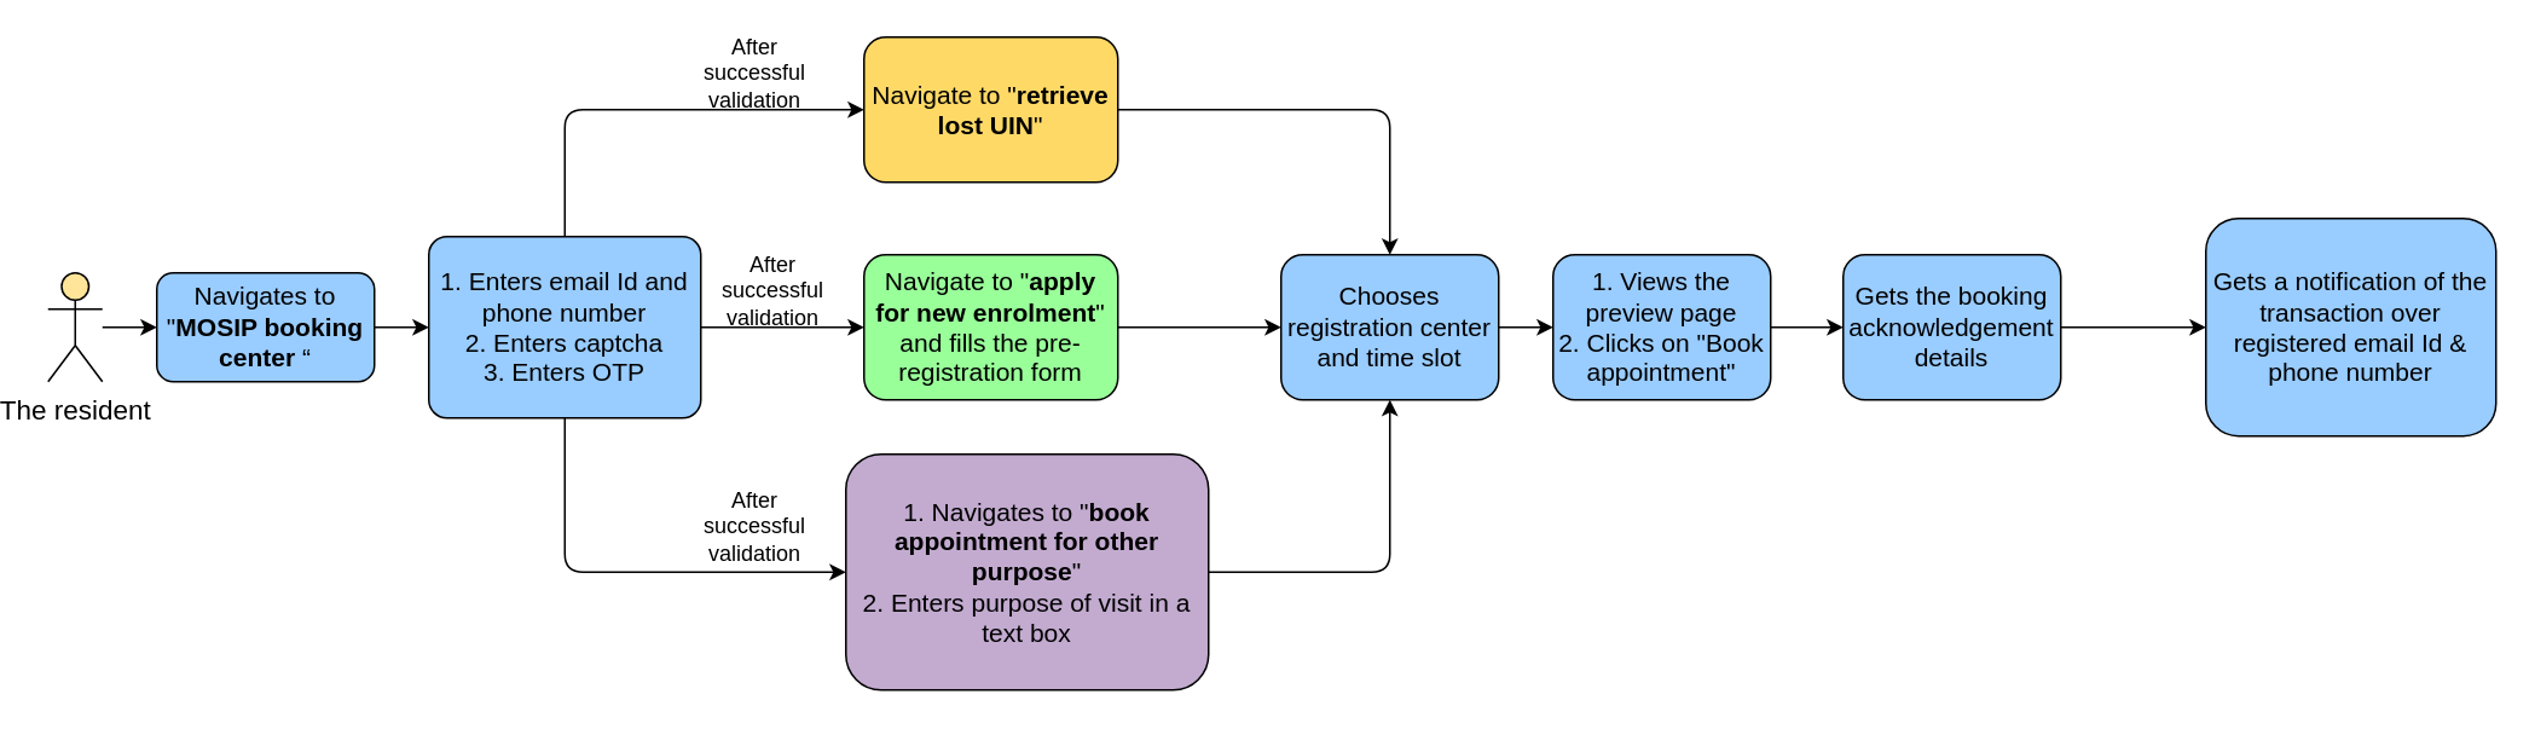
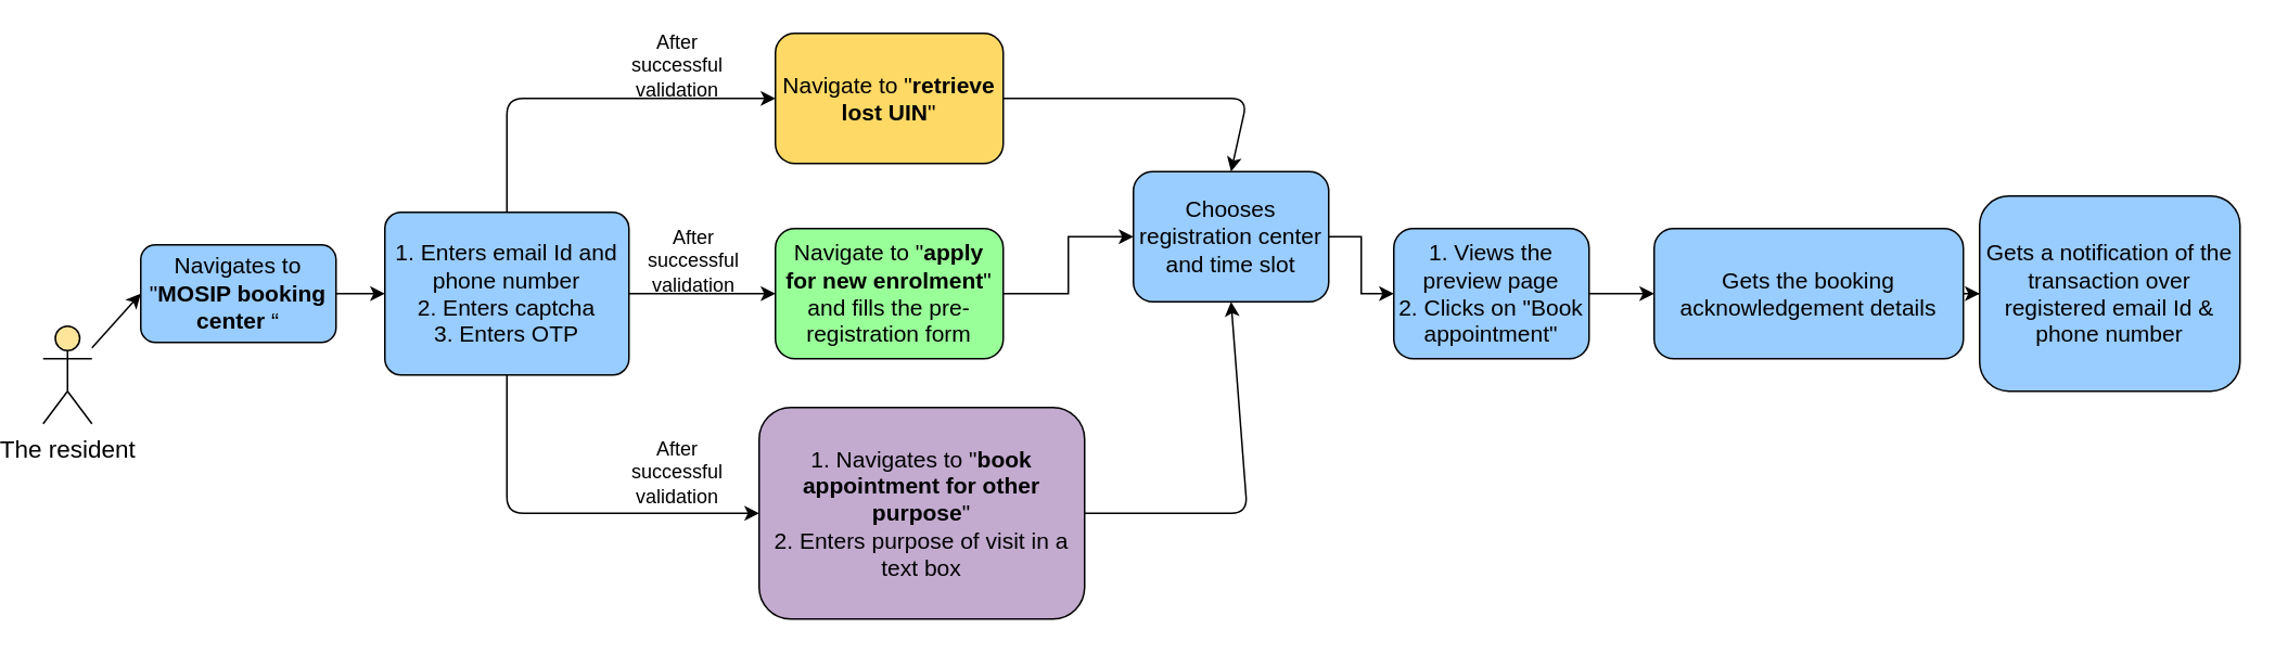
- <mxCell id="2" value="&lt;font style=&quot;font-size: 15px&quot;&gt;The resident&lt;/font&gt;" style="shape=umlActor;verticalLabelPosition=bottom;labelBackgroundColor=#ffffff;verticalAlign=top;html=1;outlineConnect=0;fillColor=#FFE599;" vertex="1" parent="1"><mxGeometry x="20" y="150" width="30" height="60" as="geometry" /></mxCell>
+ <mxCell id="2" value="&lt;font style=&quot;font-size: 15px&quot;&gt;The resident&lt;/font&gt;" style="shape=umlActor;verticalLabelPosition=bottom;labelBackgroundColor=#ffffff;verticalAlign=top;html=1;outlineConnect=0;fillColor=#FFE599;" vertex="1" parent="1"><mxGeometry x="20" y="200" width="30" height="60" as="geometry" /></mxCell>
- <mxCell id="10" value="&lt;font style=&quot;font-size: 14px&quot;&gt;Chooses registration center and time slot&lt;/font&gt;" style="rounded=1;whiteSpace=wrap;html=1;fillColor=#99CCFF;" vertex="1" parent="1"><mxGeometry x="700" y="140" width="120" height="80" as="geometry" /></mxCell>
+ <mxCell id="10" value="&lt;font style=&quot;font-size: 14px&quot;&gt;Chooses registration center and time slot&lt;/font&gt;" style="rounded=1;whiteSpace=wrap;html=1;fillColor=#99CCFF;" vertex="1" parent="1"><mxGeometry x="690" y="105" width="120" height="80" as="geometry" /></mxCell>
- <mxCell id="14" value="&lt;font style=&quot;font-size: 14px&quot;&gt;Gets the booking acknowledgement details&lt;/font&gt;" style="rounded=1;whiteSpace=wrap;html=1;fillColor=#99CCFF;" vertex="1" parent="1"><mxGeometry x="1010" y="140" width="120" height="80" as="geometry" /></mxCell>
+ <mxCell id="14" value="&lt;font style=&quot;font-size: 14px&quot;&gt;Gets the booking acknowledgement details&lt;/font&gt;" style="rounded=1;whiteSpace=wrap;html=1;fillColor=#99CCFF;" vertex="1" parent="1"><mxGeometry x="1010" y="140" width="190" height="80" as="geometry" /></mxCell>
